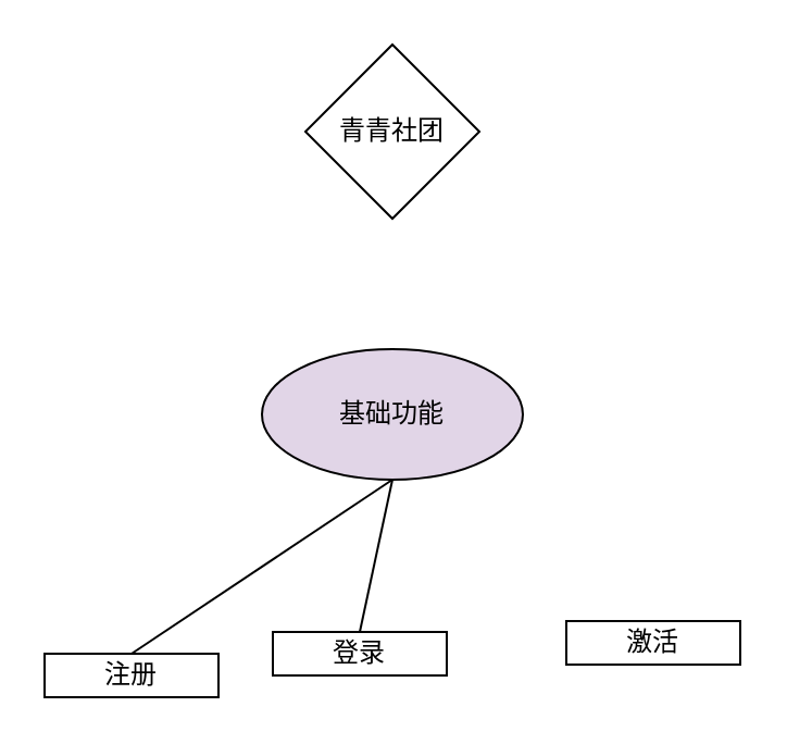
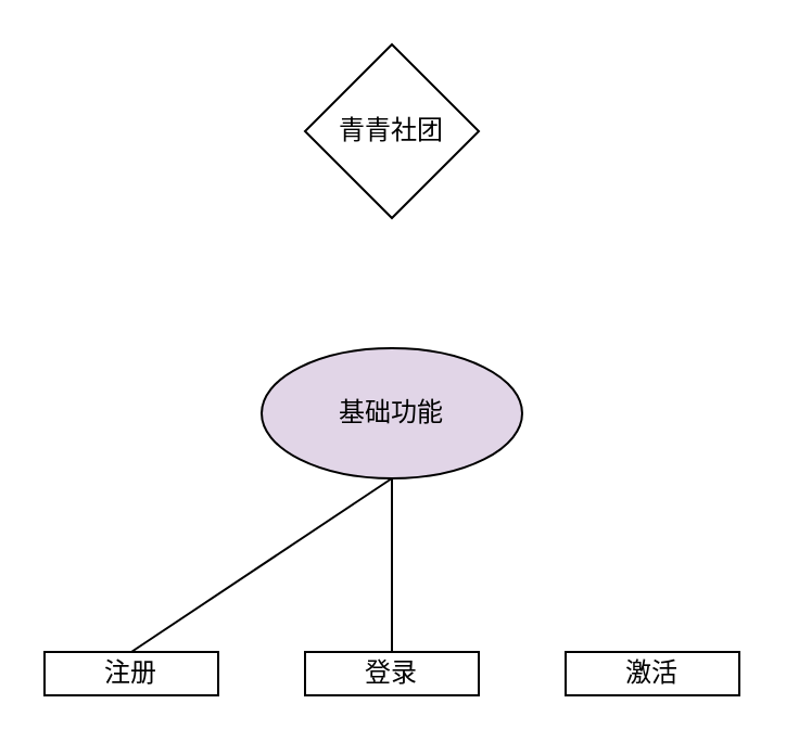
- <mxCell id="10" value="激活" style="rounded=0;whiteSpace=wrap;html=1;" vertex="1" parent="1"><mxGeometry x="260" y="285" width="80" height="20" as="geometry" /></mxCell>
+ <mxCell id="10" value="激活" style="rounded=0;whiteSpace=wrap;html=1;" vertex="1" parent="1"><mxGeometry x="260" y="300" width="80" height="20" as="geometry" /></mxCell>
- <mxCell id="4" value="登录" style="whiteSpace=wrap;html=1;" vertex="1" parent="1"><mxGeometry x="125" y="290" width="80" height="20" as="geometry" /></mxCell>
+ <mxCell id="4" value="登录" style="whiteSpace=wrap;html=1;" vertex="1" parent="1"><mxGeometry x="140" y="300" width="80" height="20" as="geometry" /></mxCell>
